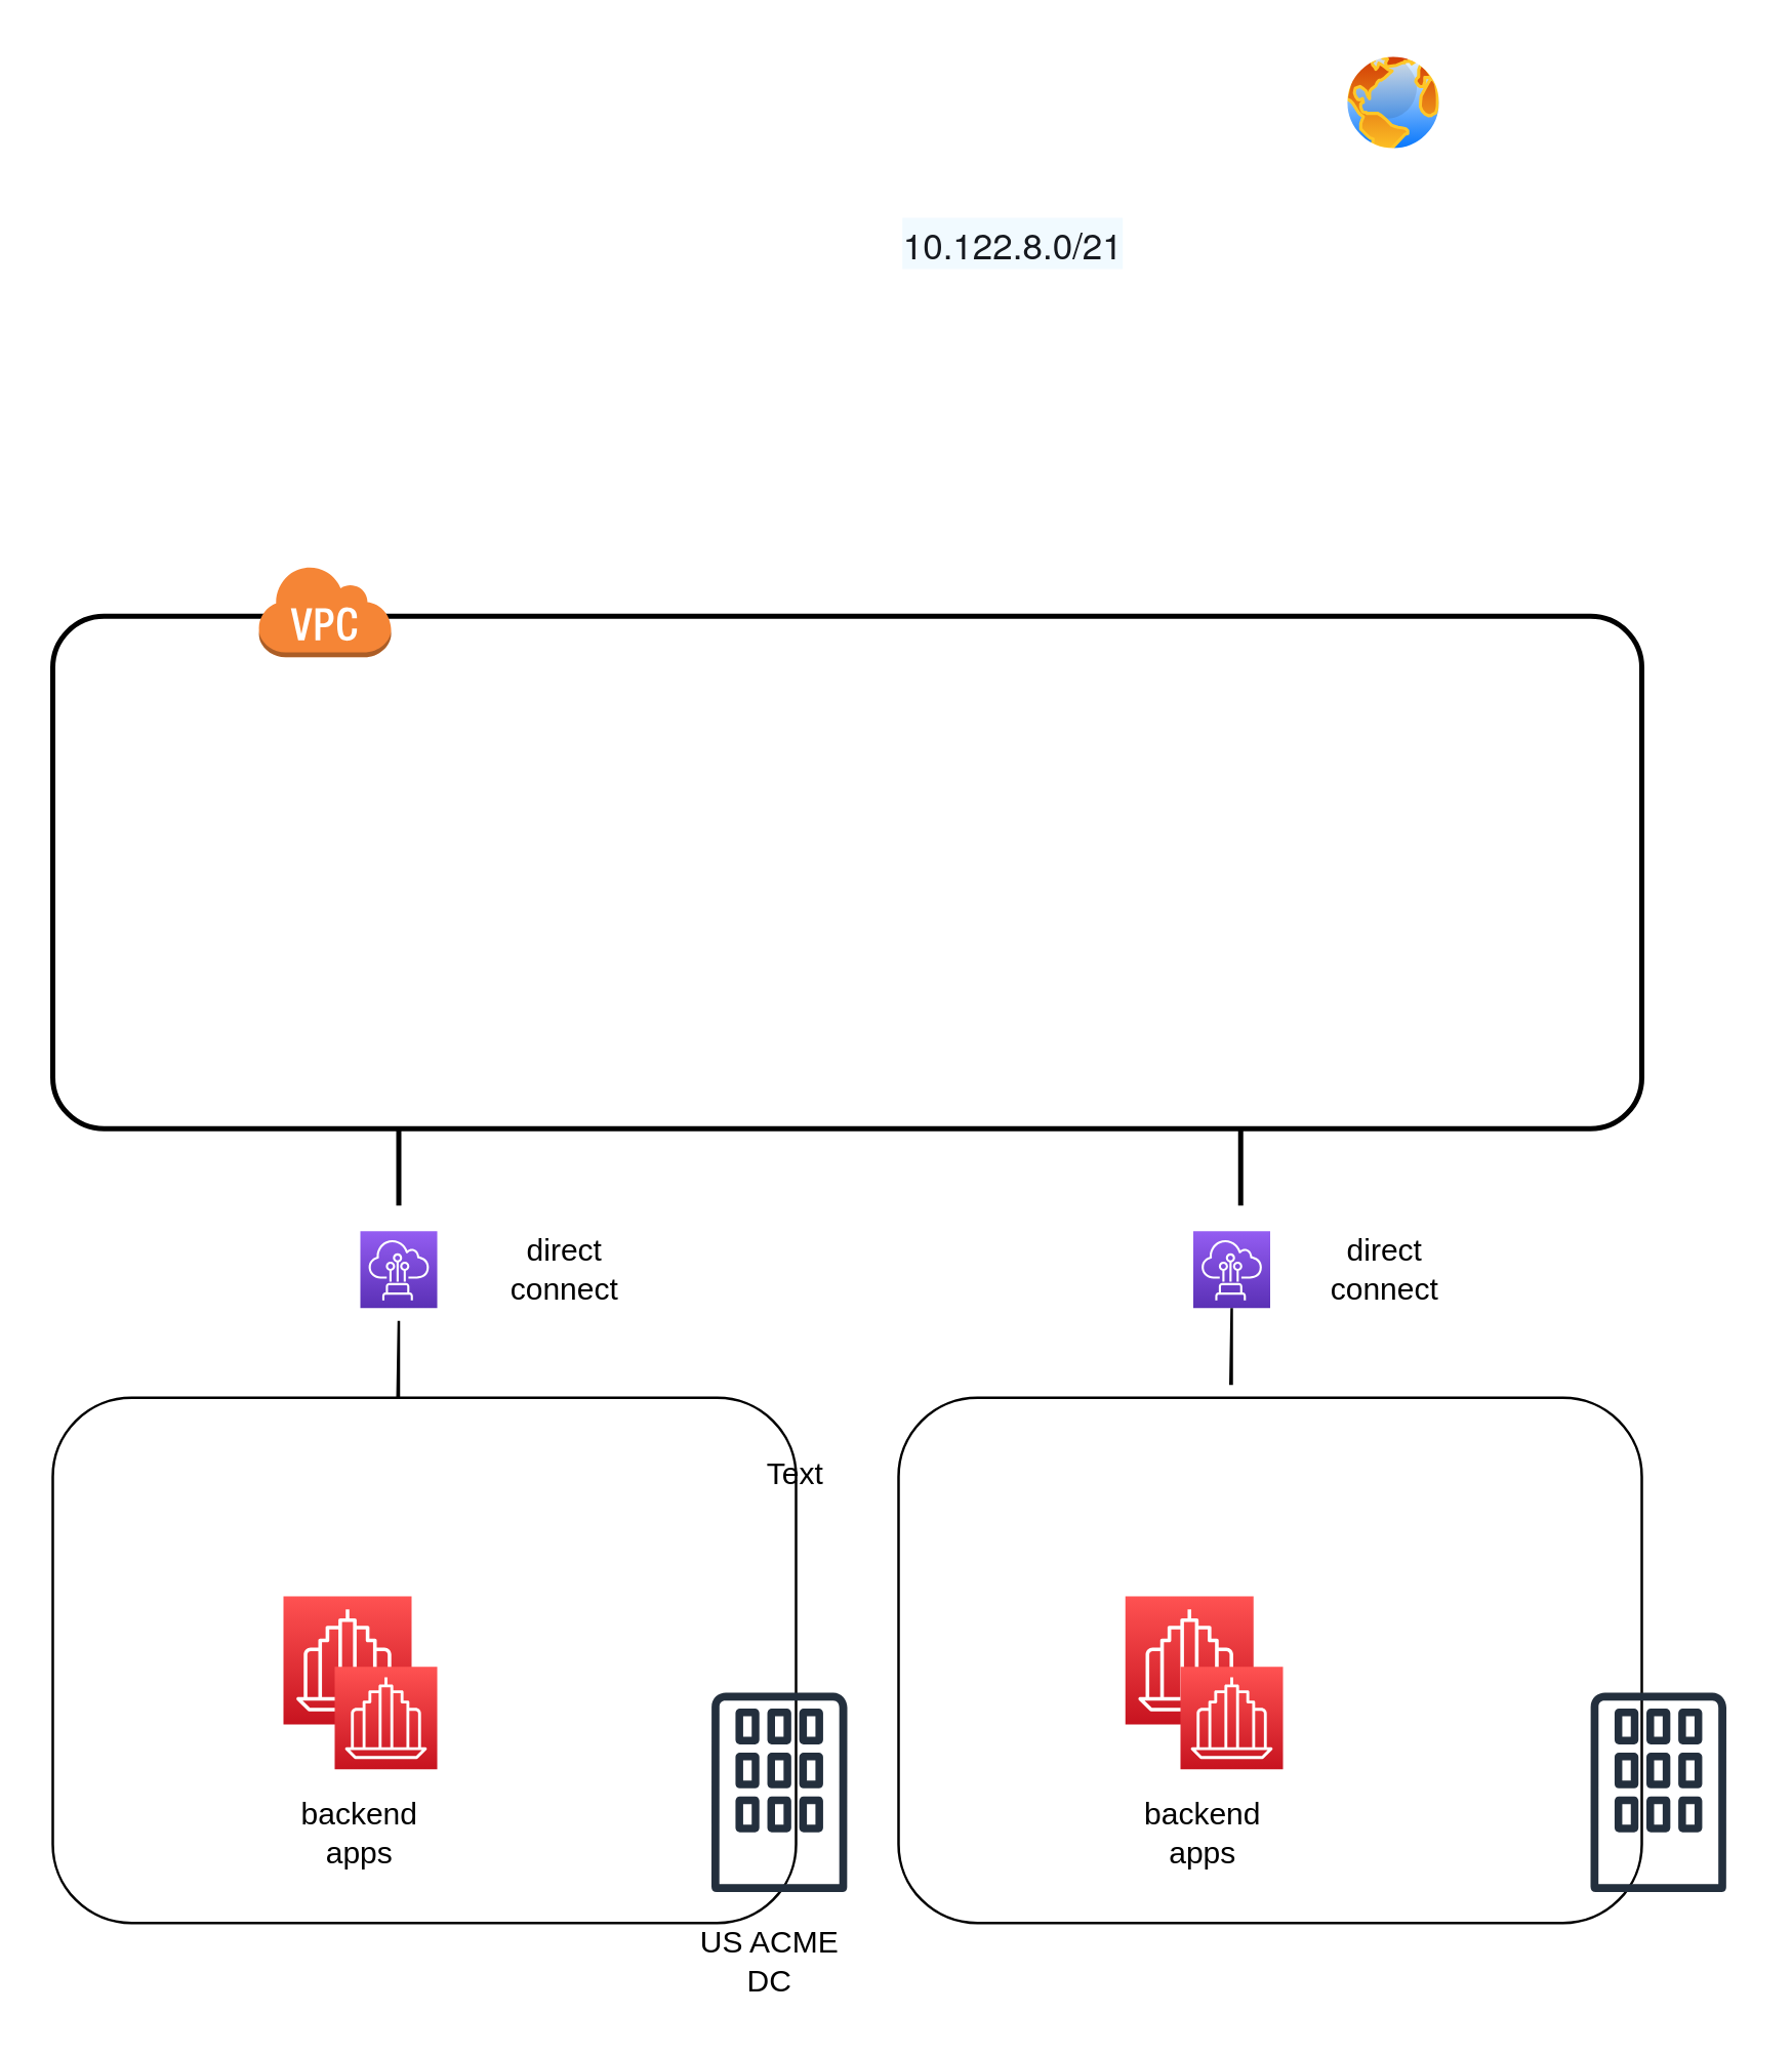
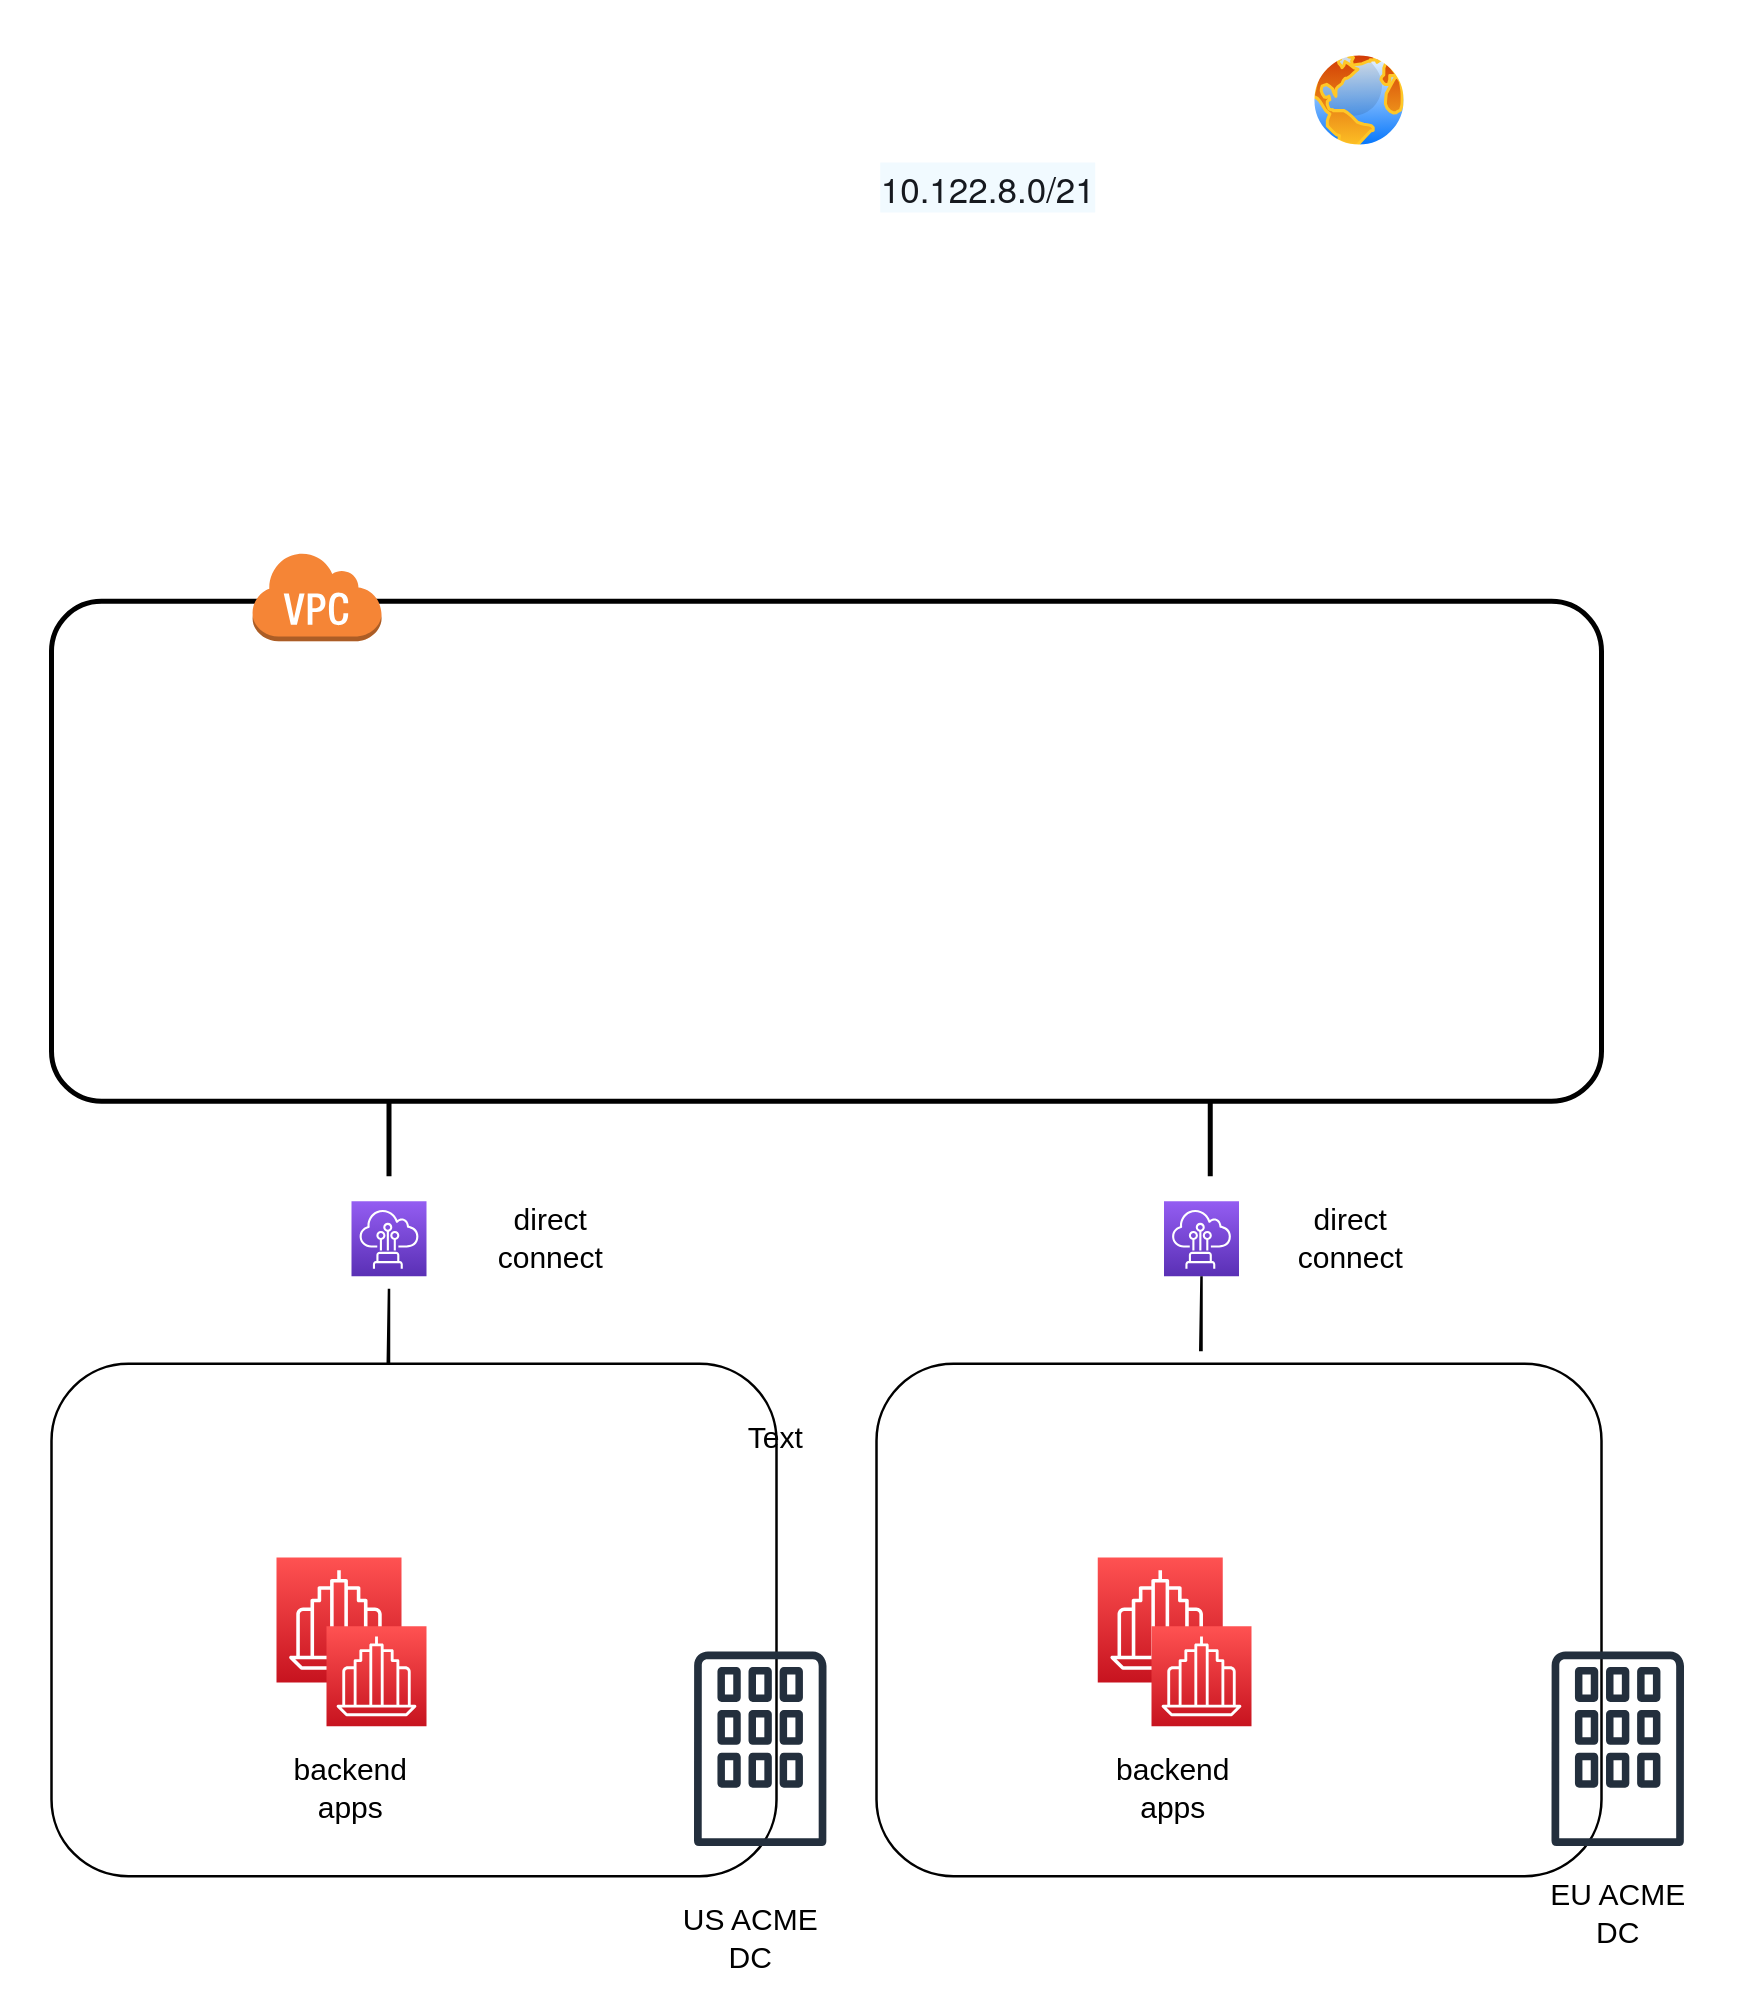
- <mxCell id="5" value="&lt;span style=&quot;color: rgb(22 , 25 , 31) ; font-family: &amp;#34;amazon ember&amp;#34; , &amp;#34;helvetica neue&amp;#34; , &amp;#34;roboto&amp;#34; , &amp;#34;arial&amp;#34; , sans-serif ; font-size: 14px ; background-color: rgb(241 , 250 , 255)&quot;&gt;10.122.8.0/21&lt;/span&gt;" style="text;html=1;strokeColor=none;fillColor=none;align=center;verticalAlign=middle;whiteSpace=wrap;rounded=0;" parent="1" vertex="1"><mxGeometry x="350" y="80" width="90" height="30" as="geometry" /></mxCell>
+ <mxCell id="5" value="&lt;span style=&quot;color: rgb(22 , 25 , 31) ; font-family: &amp;#34;amazon ember&amp;#34; , &amp;#34;helvetica neue&amp;#34; , &amp;#34;roboto&amp;#34; , &amp;#34;arial&amp;#34; , sans-serif ; font-size: 14px ; background-color: rgb(241 , 250 , 255)&quot;&gt;10.122.8.0/21&lt;/span&gt;" style="text;html=1;strokeColor=none;fillColor=none;align=center;verticalAlign=middle;whiteSpace=wrap;rounded=0;" parent="1" vertex="1"><mxGeometry x="350" y="60" width="90" height="30" as="geometry" /></mxCell>
- <mxCell id="9" value="US ACME DC" style="text;html=1;strokeColor=none;fillColor=none;align=center;verticalAlign=middle;whiteSpace=wrap;rounded=0;" parent="1" vertex="1"><mxGeometry x="270" y="750" width="60" height="30" as="geometry" /></mxCell>
+ <mxCell id="9" value="US ACME DC" style="text;html=1;strokeColor=none;fillColor=none;align=center;verticalAlign=middle;whiteSpace=wrap;rounded=0;" parent="1" vertex="1"><mxGeometry x="270" y="760" width="60" height="30" as="geometry" /></mxCell>
+ <mxCell id="10" value="EU ACME DC" style="text;html=1;strokeColor=none;fillColor=none;align=center;verticalAlign=middle;whiteSpace=wrap;rounded=0;" parent="1" vertex="1"><mxGeometry x="616.5" y="750" width="60" height="30" as="geometry" /></mxCell>
